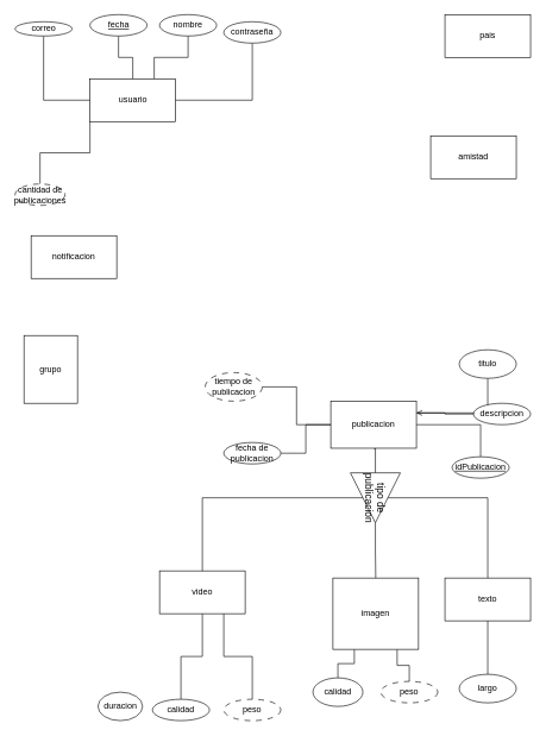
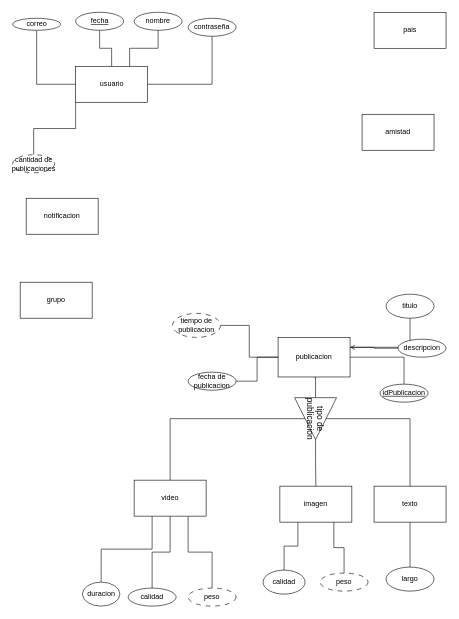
- <mxCell id="8" value="grupo" style="whiteSpace=wrap;html=1;" vertex="1" parent="1"><mxGeometry x="33" y="470" width="75" height="95" as="geometry" /></mxCell>
+ <mxCell id="8" value="grupo" style="whiteSpace=wrap;html=1;" vertex="1" parent="1"><mxGeometry x="33" y="470" width="120" height="60" as="geometry" /></mxCell>
- <mxCell id="18" value="imagen" style="whiteSpace=wrap;html=1;" vertex="1" parent="1"><mxGeometry x="466" y="810" width="120" height="100" as="geometry" /></mxCell>
+ <mxCell id="18" value="imagen" style="whiteSpace=wrap;html=1;" vertex="1" parent="1"><mxGeometry x="466" y="810" width="120" height="60" as="geometry" /></mxCell>
+ <mxCell id="12" style="edgeStyle=orthogonalEdgeStyle;rounded=0;orthogonalLoop=1;jettySize=auto;html=1;exitX=0.25;exitY=1;exitDx=0;exitDy=0;endArrow=none;endFill=0;" edge="1" parent="1" source="15" target="28"><mxGeometry relative="1" as="geometry" /></mxCell>
